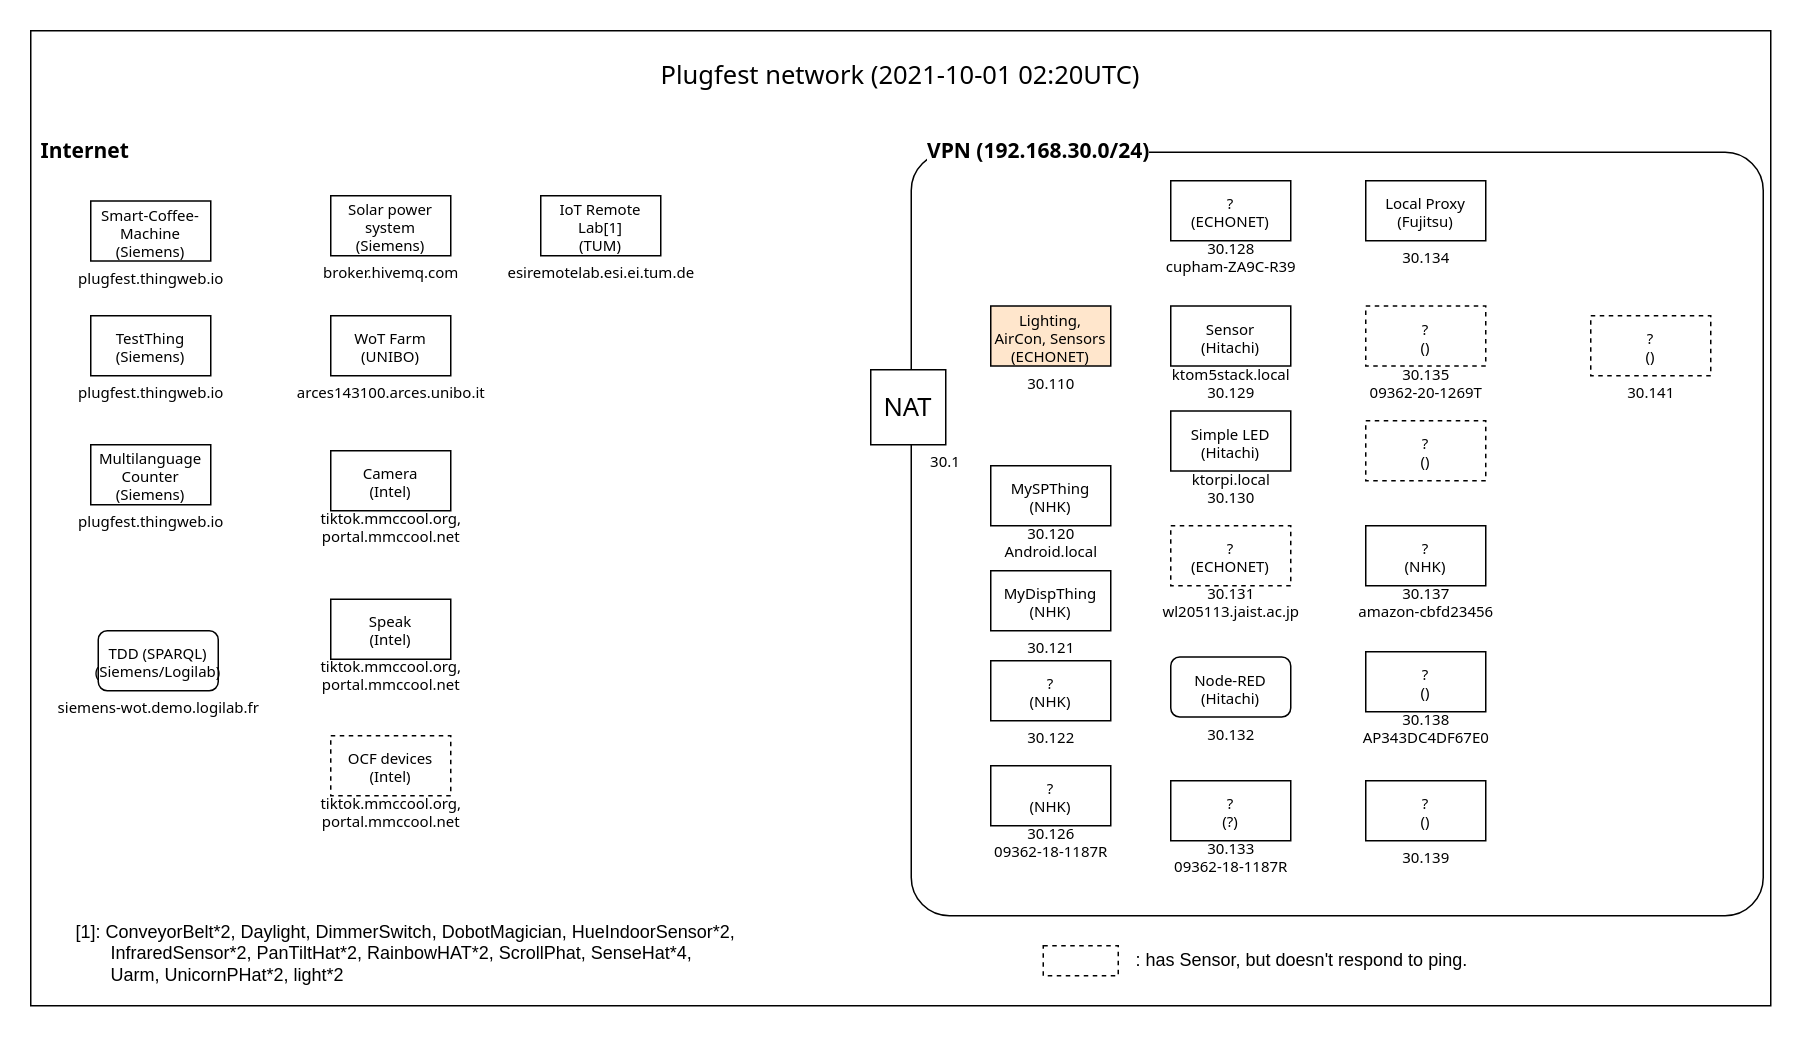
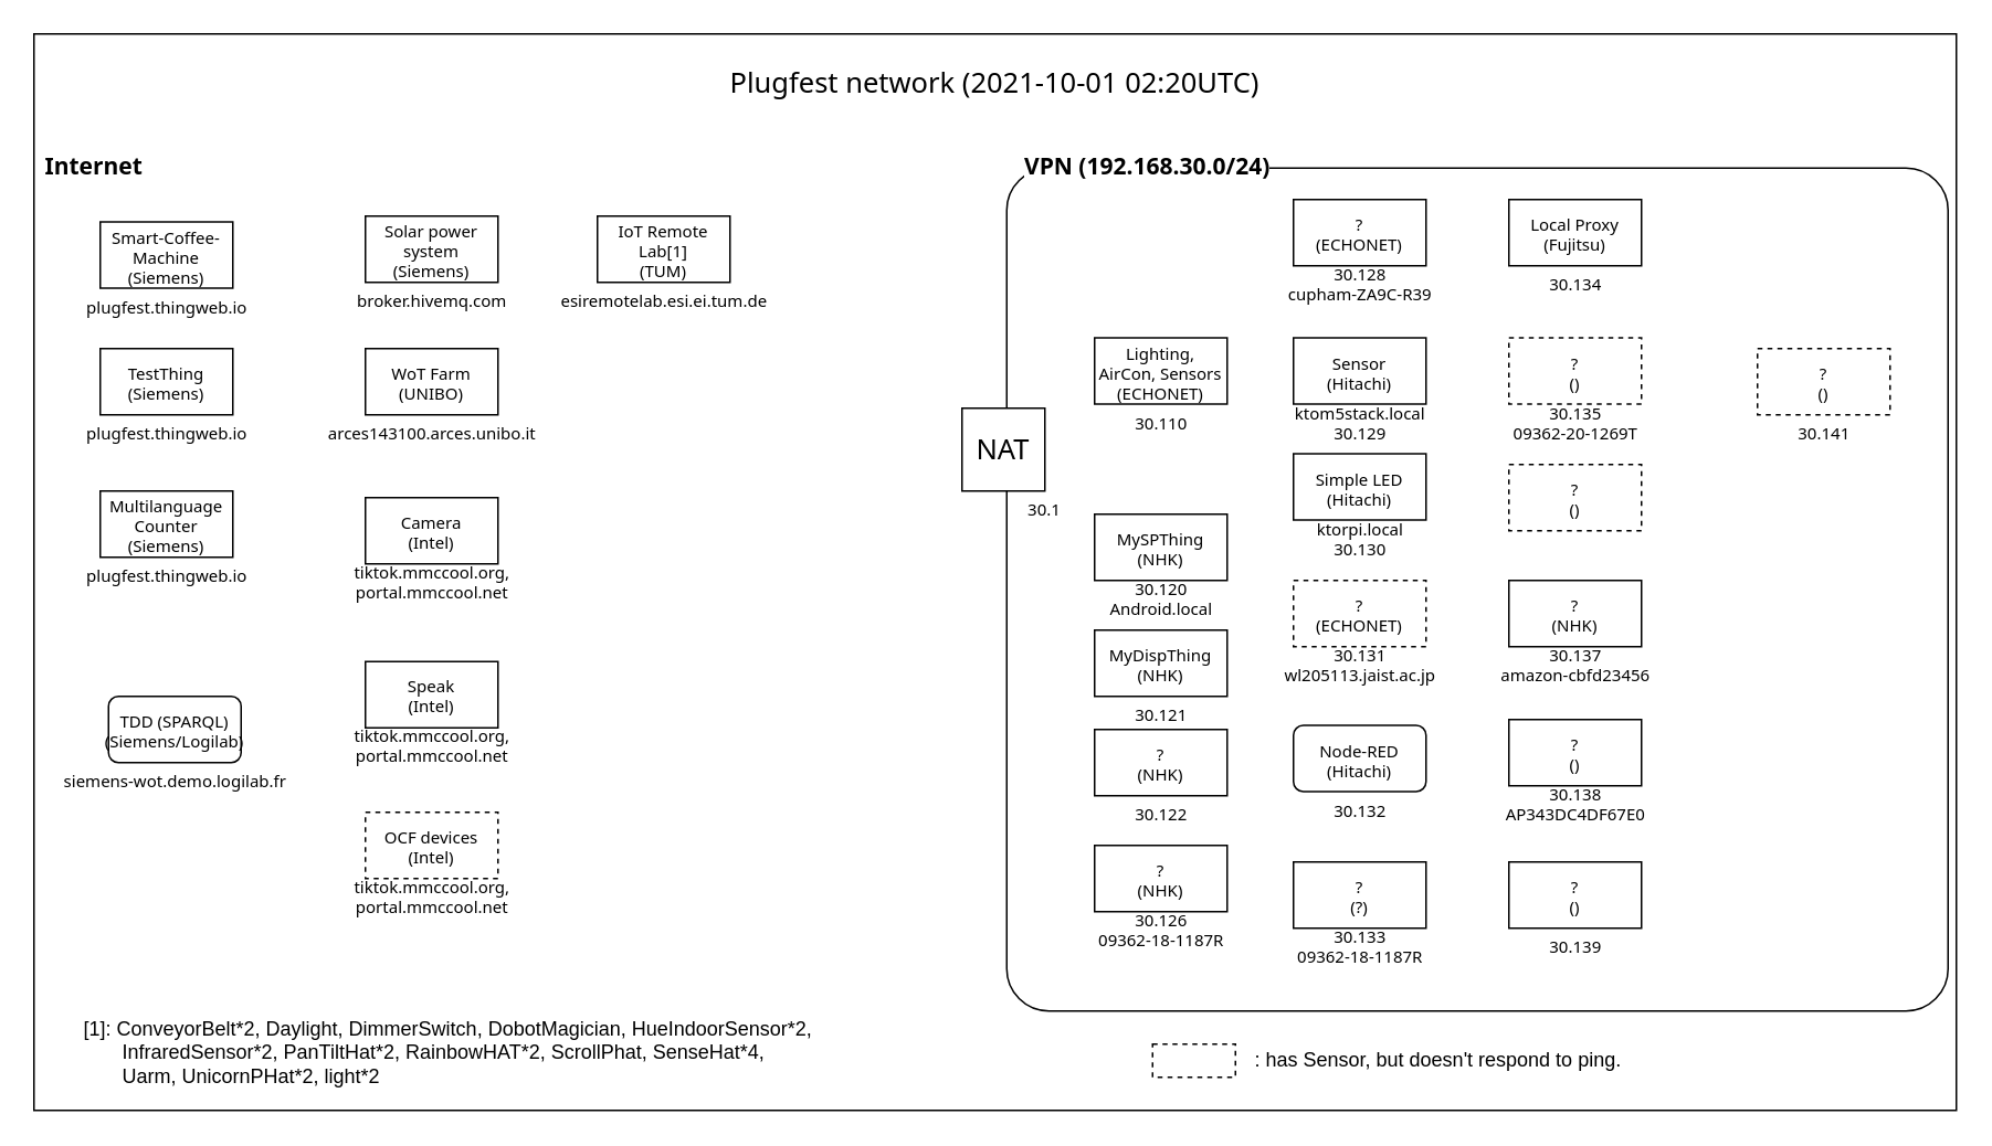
- <mxCell id="21" value="Lighting, AirCon, Sensors&lt;br&gt;(ECHONET)" style="rounded=0;whiteSpace=wrap;html=1;fontFamily=Noto Sans;fontSource=https%3A%2F%2Ffonts.googleapis.com%2Fcss%3Ffamily%3DNoto%2BSans;fontSize=10;fillColor=#ffe6cc;" parent="20" vertex="1"><mxGeometry x="15" width="80" height="40" as="geometry" /></mxCell>
+ <mxCell id="21" value="Lighting, AirCon, Sensors&lt;br&gt;(ECHONET)" style="rounded=0;whiteSpace=wrap;html=1;fontFamily=Noto Sans;fontSource=https%3A%2F%2Ffonts.googleapis.com%2Fcss%3Ffamily%3DNoto%2BSans;fontSize=10;" parent="20" vertex="1"><mxGeometry x="15" width="80" height="40" as="geometry" /></mxCell>
